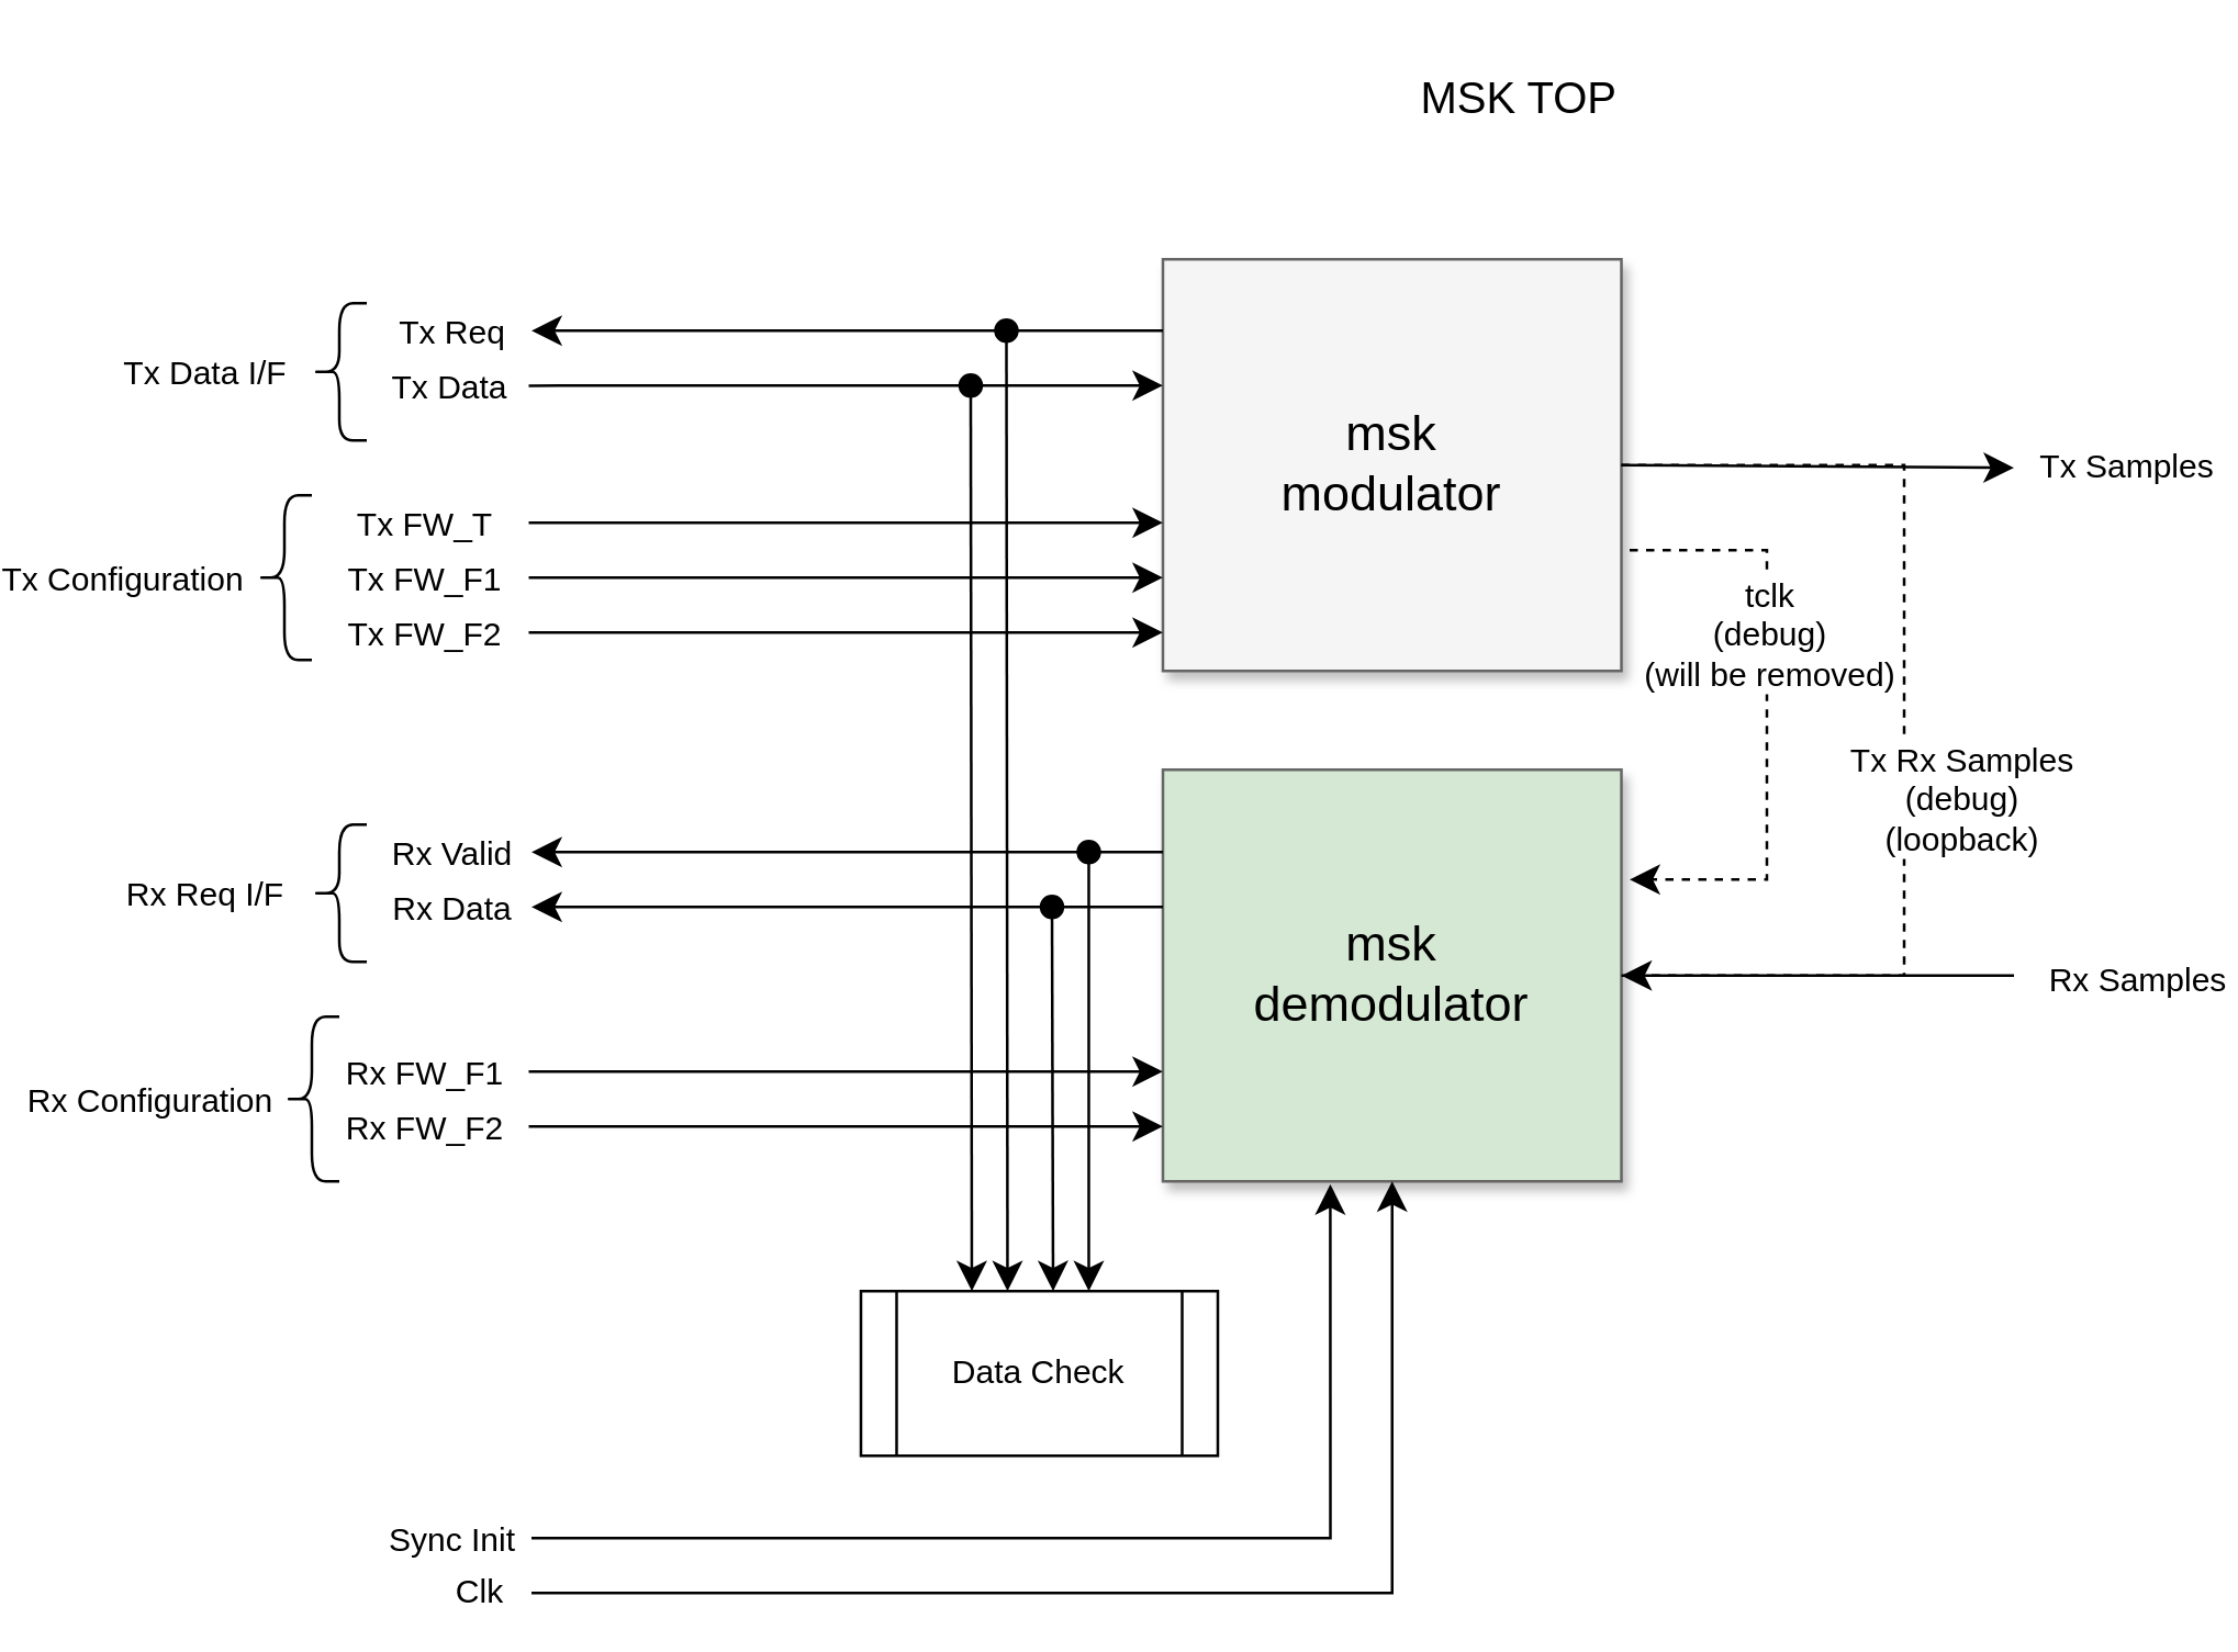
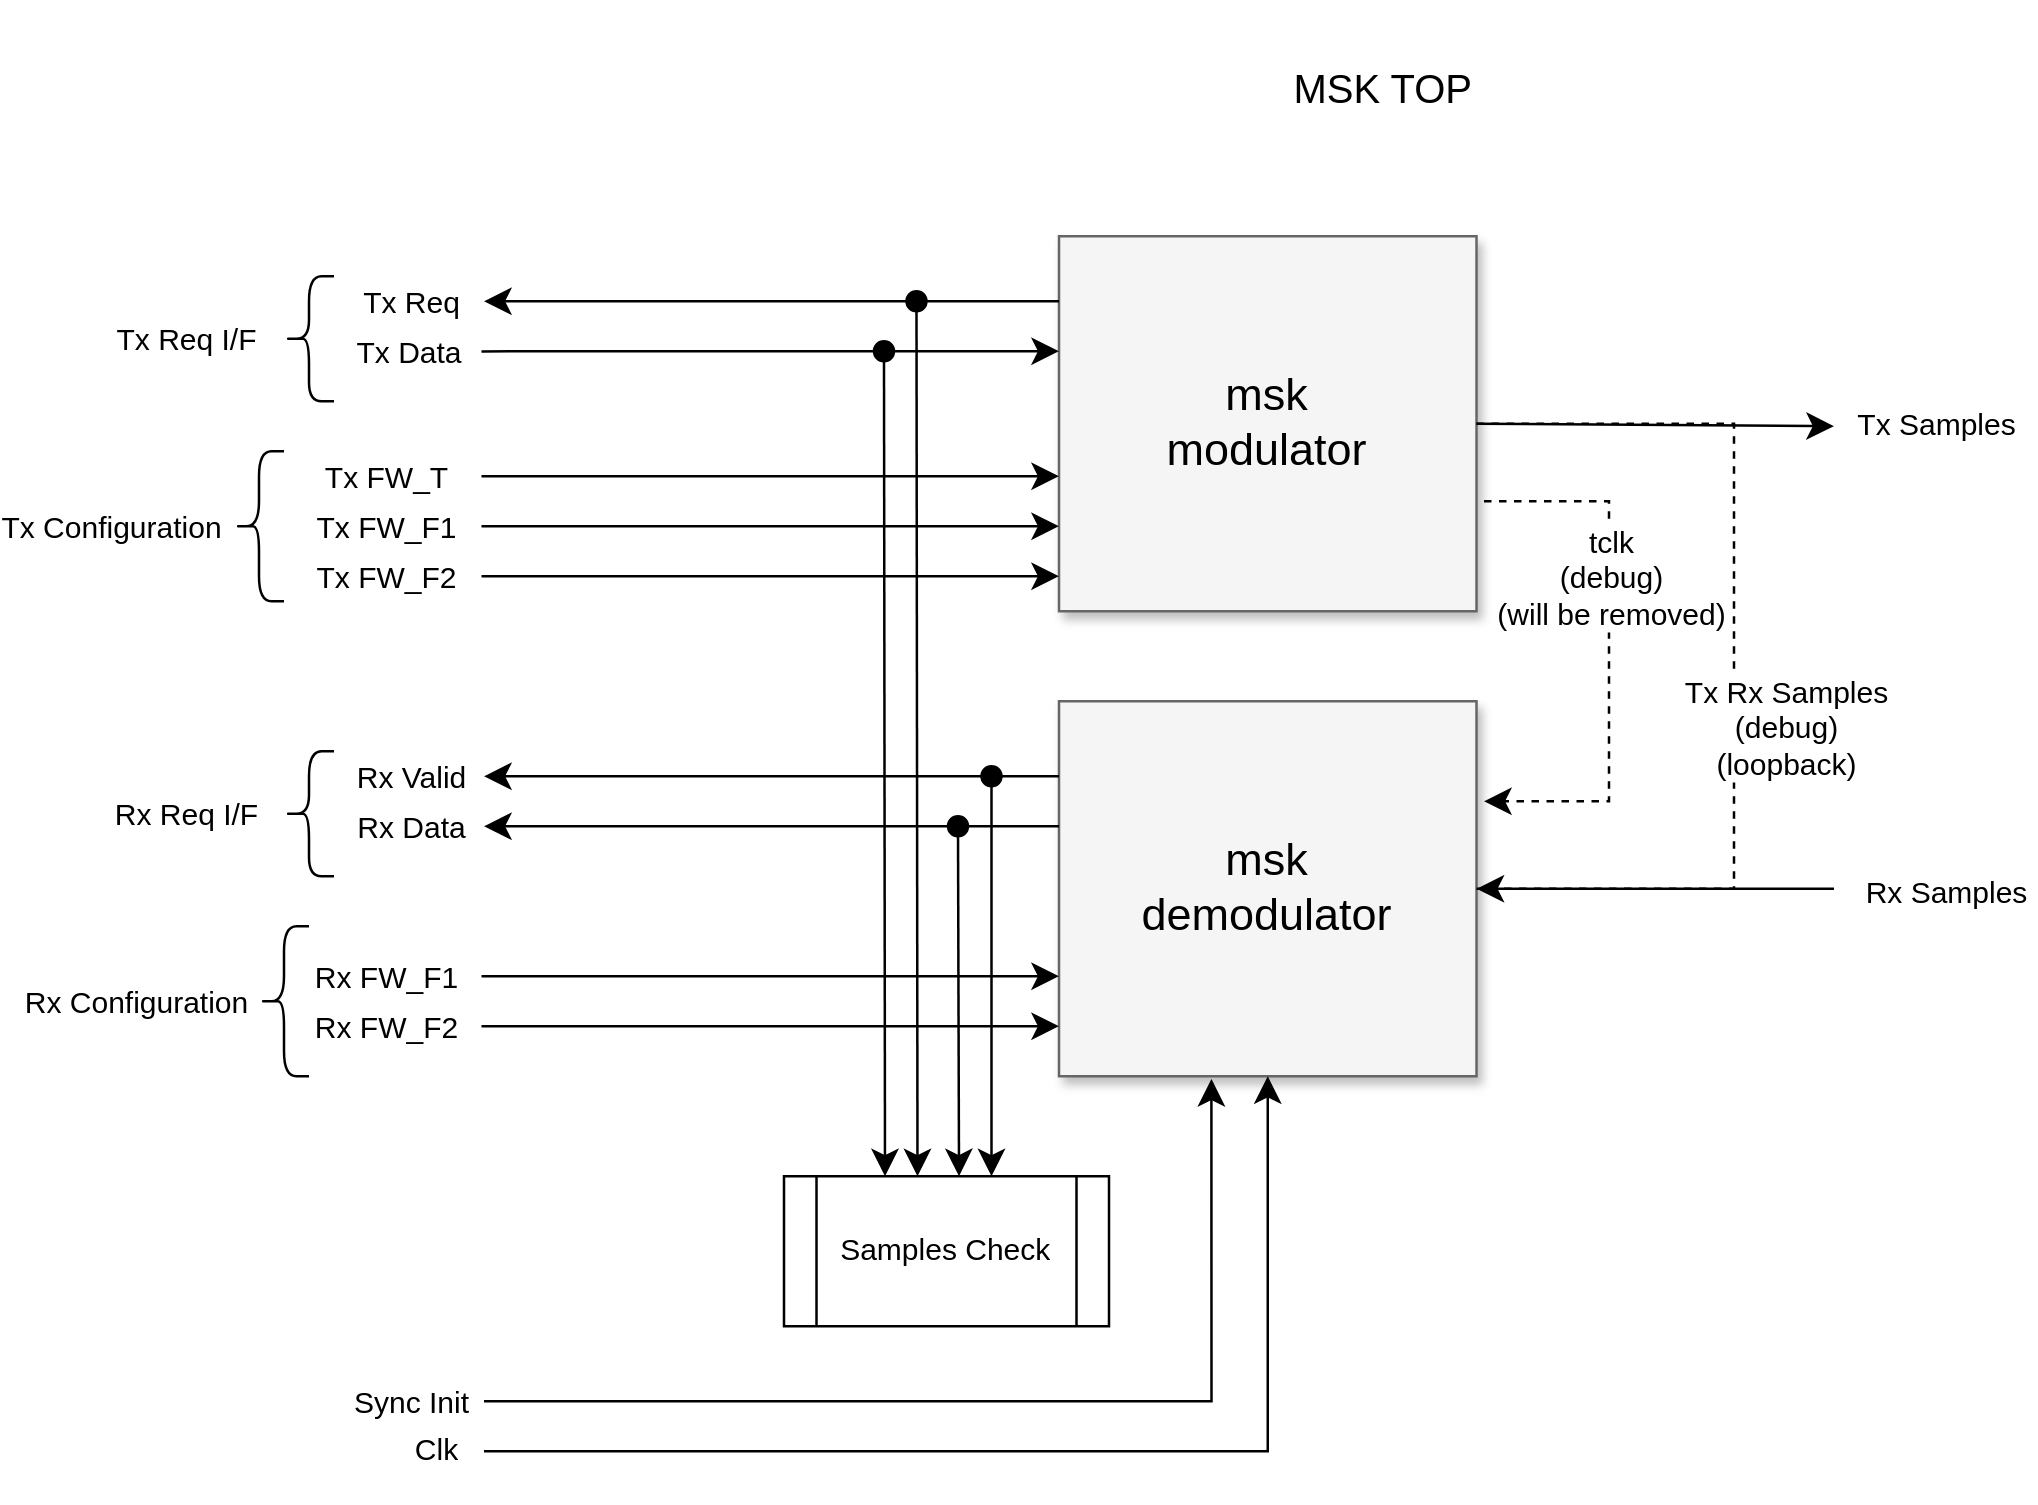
- <mxCell id="37" value="Tx Data I/F" style="edgeLabel;html=1;align=center;verticalAlign=middle;resizable=0;points=[];fontSize=12;" vertex="1" connectable="0" parent="1"><mxGeometry x="50" y="135" as="geometry" /></mxCell>
+ <mxCell id="37" value="Tx Req I/F" style="edgeLabel;html=1;align=center;verticalAlign=middle;resizable=0;points=[];fontSize=12;" vertex="1" connectable="0" parent="1"><mxGeometry x="50" y="135" as="geometry" /></mxCell>
- <mxCell id="3" value="msk&lt;div&gt;demodulator&lt;/div&gt;" style="whiteSpace=wrap;html=1;shadow=1;fontSize=18;fillColor=#d5e8d4;strokeColor=#666666;" parent="1" vertex="1"><mxGeometry x="400" y="280" width="167" height="150" as="geometry" /></mxCell>
+ <mxCell id="3" value="msk&lt;div&gt;demodulator&lt;/div&gt;" style="whiteSpace=wrap;html=1;shadow=1;fontSize=18;fillColor=#f5f5f5;strokeColor=#666666;" parent="1" vertex="1"><mxGeometry x="400" y="280" width="167" height="150" as="geometry" /></mxCell>
- <mxCell id="27" value="Data Check" style="shape=process;whiteSpace=wrap;html=1;backgroundOutline=1;" parent="1" vertex="1"><mxGeometry x="290" y="470" width="130" height="60" as="geometry" /></mxCell>
+ <mxCell id="27" value="Samples Check" style="shape=process;whiteSpace=wrap;html=1;backgroundOutline=1;" parent="1" vertex="1"><mxGeometry x="290" y="470" width="130" height="60" as="geometry" /></mxCell>
